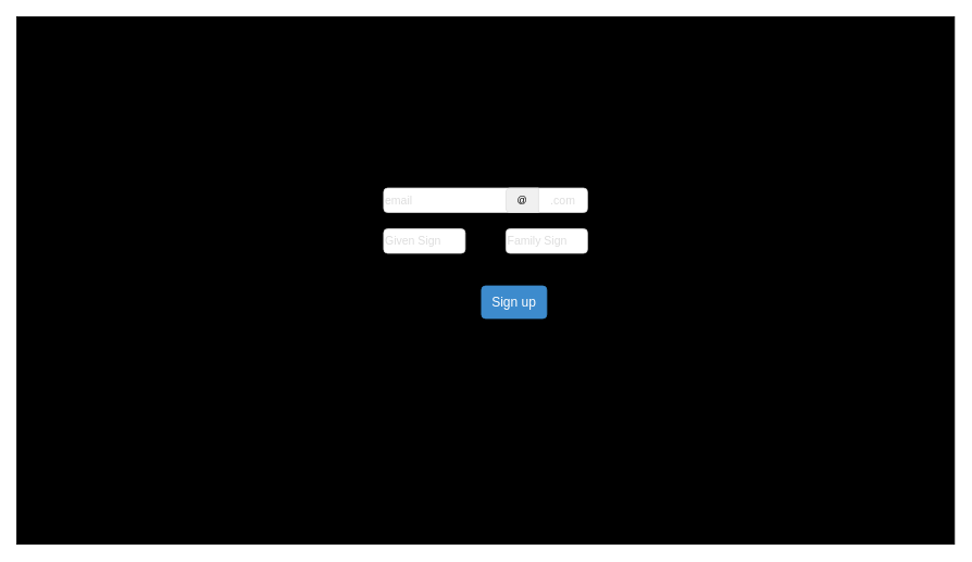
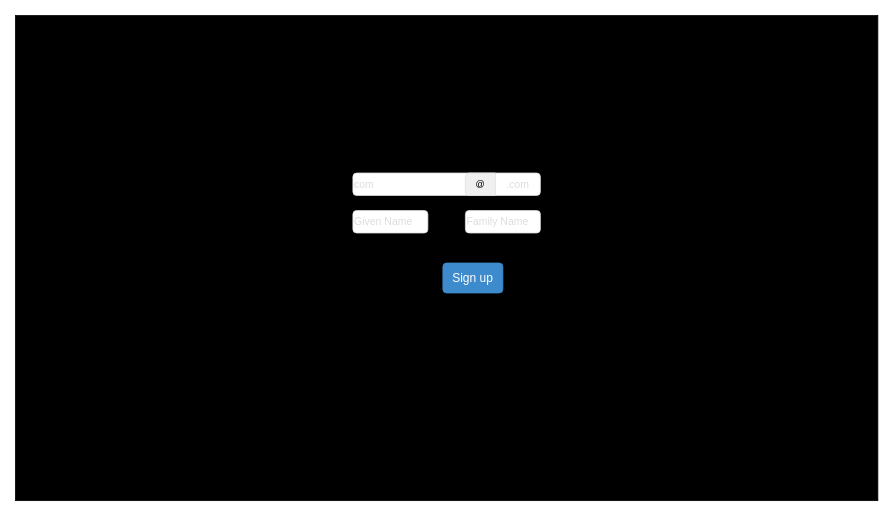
- <mxCell id="3" value="email" style="html=1;shadow=0;dashed=0;shape=mxgraph.bootstrap.rrect;rSize=5;strokeColor=#dddddd;fillColor=#ffffff;spacingLeft=0;fontSize=14;align=left;fontColor=#dddddd;whiteSpace=wrap;" vertex="1" parent="1"><mxGeometry x="470" y="230" width="250" height="30" as="geometry" /></mxCell>
+ <mxCell id="3" value="com" style="html=1;shadow=0;dashed=0;shape=mxgraph.bootstrap.rrect;rSize=5;strokeColor=#dddddd;fillColor=#ffffff;spacingLeft=0;fontSize=14;align=left;fontColor=#dddddd;whiteSpace=wrap;" vertex="1" parent="1"><mxGeometry x="470" y="230" width="250" height="30" as="geometry" /></mxCell>
- <mxCell id="6" value="Given Sign" style="html=1;shadow=0;dashed=0;shape=mxgraph.bootstrap.rrect;rSize=5;strokeColor=#dddddd;fillColor=#ffffff;spacingLeft=0;fontSize=14;align=left;fontColor=#dddddd;whiteSpace=wrap;" vertex="1" parent="1"><mxGeometry x="470" y="280" width="100" height="30" as="geometry" /></mxCell>
+ <mxCell id="6" value="Given Name" style="html=1;shadow=0;dashed=0;shape=mxgraph.bootstrap.rrect;rSize=5;strokeColor=#dddddd;fillColor=#ffffff;spacingLeft=0;fontSize=14;align=left;fontColor=#dddddd;whiteSpace=wrap;" vertex="1" parent="1"><mxGeometry x="470" y="280" width="100" height="30" as="geometry" /></mxCell>
- <mxCell id="8" value="Family Sign" style="html=1;shadow=0;dashed=0;shape=mxgraph.bootstrap.rrect;rSize=5;strokeColor=#dddddd;fillColor=#ffffff;spacingLeft=0;fontSize=14;align=left;fontColor=#dddddd;whiteSpace=wrap;" vertex="1" parent="1"><mxGeometry x="620" y="280" width="100" height="30" as="geometry" /></mxCell>
+ <mxCell id="8" value="Family Name" style="html=1;shadow=0;dashed=0;shape=mxgraph.bootstrap.rrect;rSize=5;strokeColor=#dddddd;fillColor=#ffffff;spacingLeft=0;fontSize=14;align=left;fontColor=#dddddd;whiteSpace=wrap;" vertex="1" parent="1"><mxGeometry x="620" y="280" width="100" height="30" as="geometry" /></mxCell>
